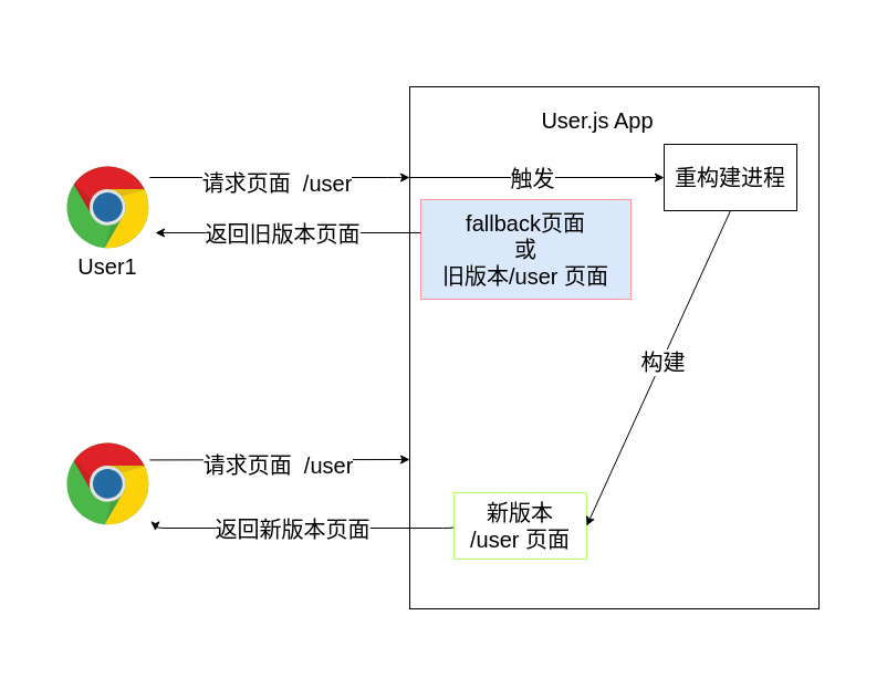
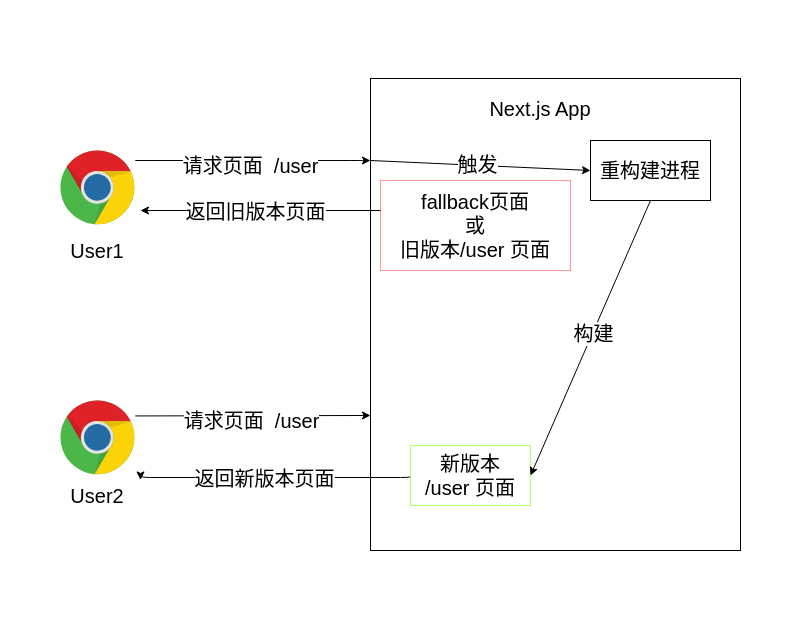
- <mxCell id="10" value="User.js App" style="text;html=1;strokeColor=none;fillColor=none;align=center;verticalAlign=middle;whiteSpace=wrap;rounded=0;fontSize=20;" vertex="1" parent="1"><mxGeometry x="480" y="92.7" width="120" height="30" as="geometry" /></mxCell>
+ <mxCell id="10" value="Next.js App" style="text;html=1;strokeColor=none;fillColor=none;align=center;verticalAlign=middle;whiteSpace=wrap;rounded=0;fontSize=20;" vertex="1" parent="1"><mxGeometry x="480" y="92.7" width="120" height="30" as="geometry" /></mxCell>
- <mxCell id="15" value="重构建进程" style="rounded=0;whiteSpace=wrap;html=1;fontSize=20;" vertex="1" parent="1"><mxGeometry x="600" y="130" width="120" height="60" as="geometry" /></mxCell>
+ <mxCell id="15" value="重构建进程" style="rounded=0;whiteSpace=wrap;html=1;fontSize=20;" vertex="1" parent="1"><mxGeometry x="590" y="140" width="120" height="60" as="geometry" /></mxCell>
- <mxCell id="18" value="fallback页面&lt;br&gt;或&lt;br&gt;旧版本/user 页面" style="rounded=0;whiteSpace=wrap;html=1;fontSize=20;strokeColor=#FF9999;fillColor=#dae8fc;" vertex="1" parent="1"><mxGeometry x="380" y="180" width="190" height="90" as="geometry" /></mxCell>
+ <mxCell id="18" value="fallback页面&lt;br&gt;或&lt;br&gt;旧版本/user 页面" style="rounded=0;whiteSpace=wrap;html=1;fontSize=20;strokeColor=#FF9999;" vertex="1" parent="1"><mxGeometry x="380" y="180" width="190" height="90" as="geometry" /></mxCell>
- <mxCell id="6" value="User1" style="text;html=1;strokeColor=none;fillColor=none;align=center;verticalAlign=middle;whiteSpace=wrap;rounded=0;fontSize=20;" vertex="1" parent="1"><mxGeometry x="67" y="225.4" width="60" height="30" as="geometry" /></mxCell>
+ <mxCell id="6" value="User1" style="text;html=1;strokeColor=none;fillColor=none;align=center;verticalAlign=middle;whiteSpace=wrap;rounded=0;fontSize=20;" vertex="1" parent="1"><mxGeometry x="67" y="235.4" width="60" height="30" as="geometry" /></mxCell>
+ <mxCell id="8" value="User2" style="text;html=1;strokeColor=none;fillColor=none;align=center;verticalAlign=middle;whiteSpace=wrap;rounded=0;fontSize=20;" vertex="1" parent="1"><mxGeometry x="67" y="480" width="60" height="30" as="geometry" /></mxCell>
